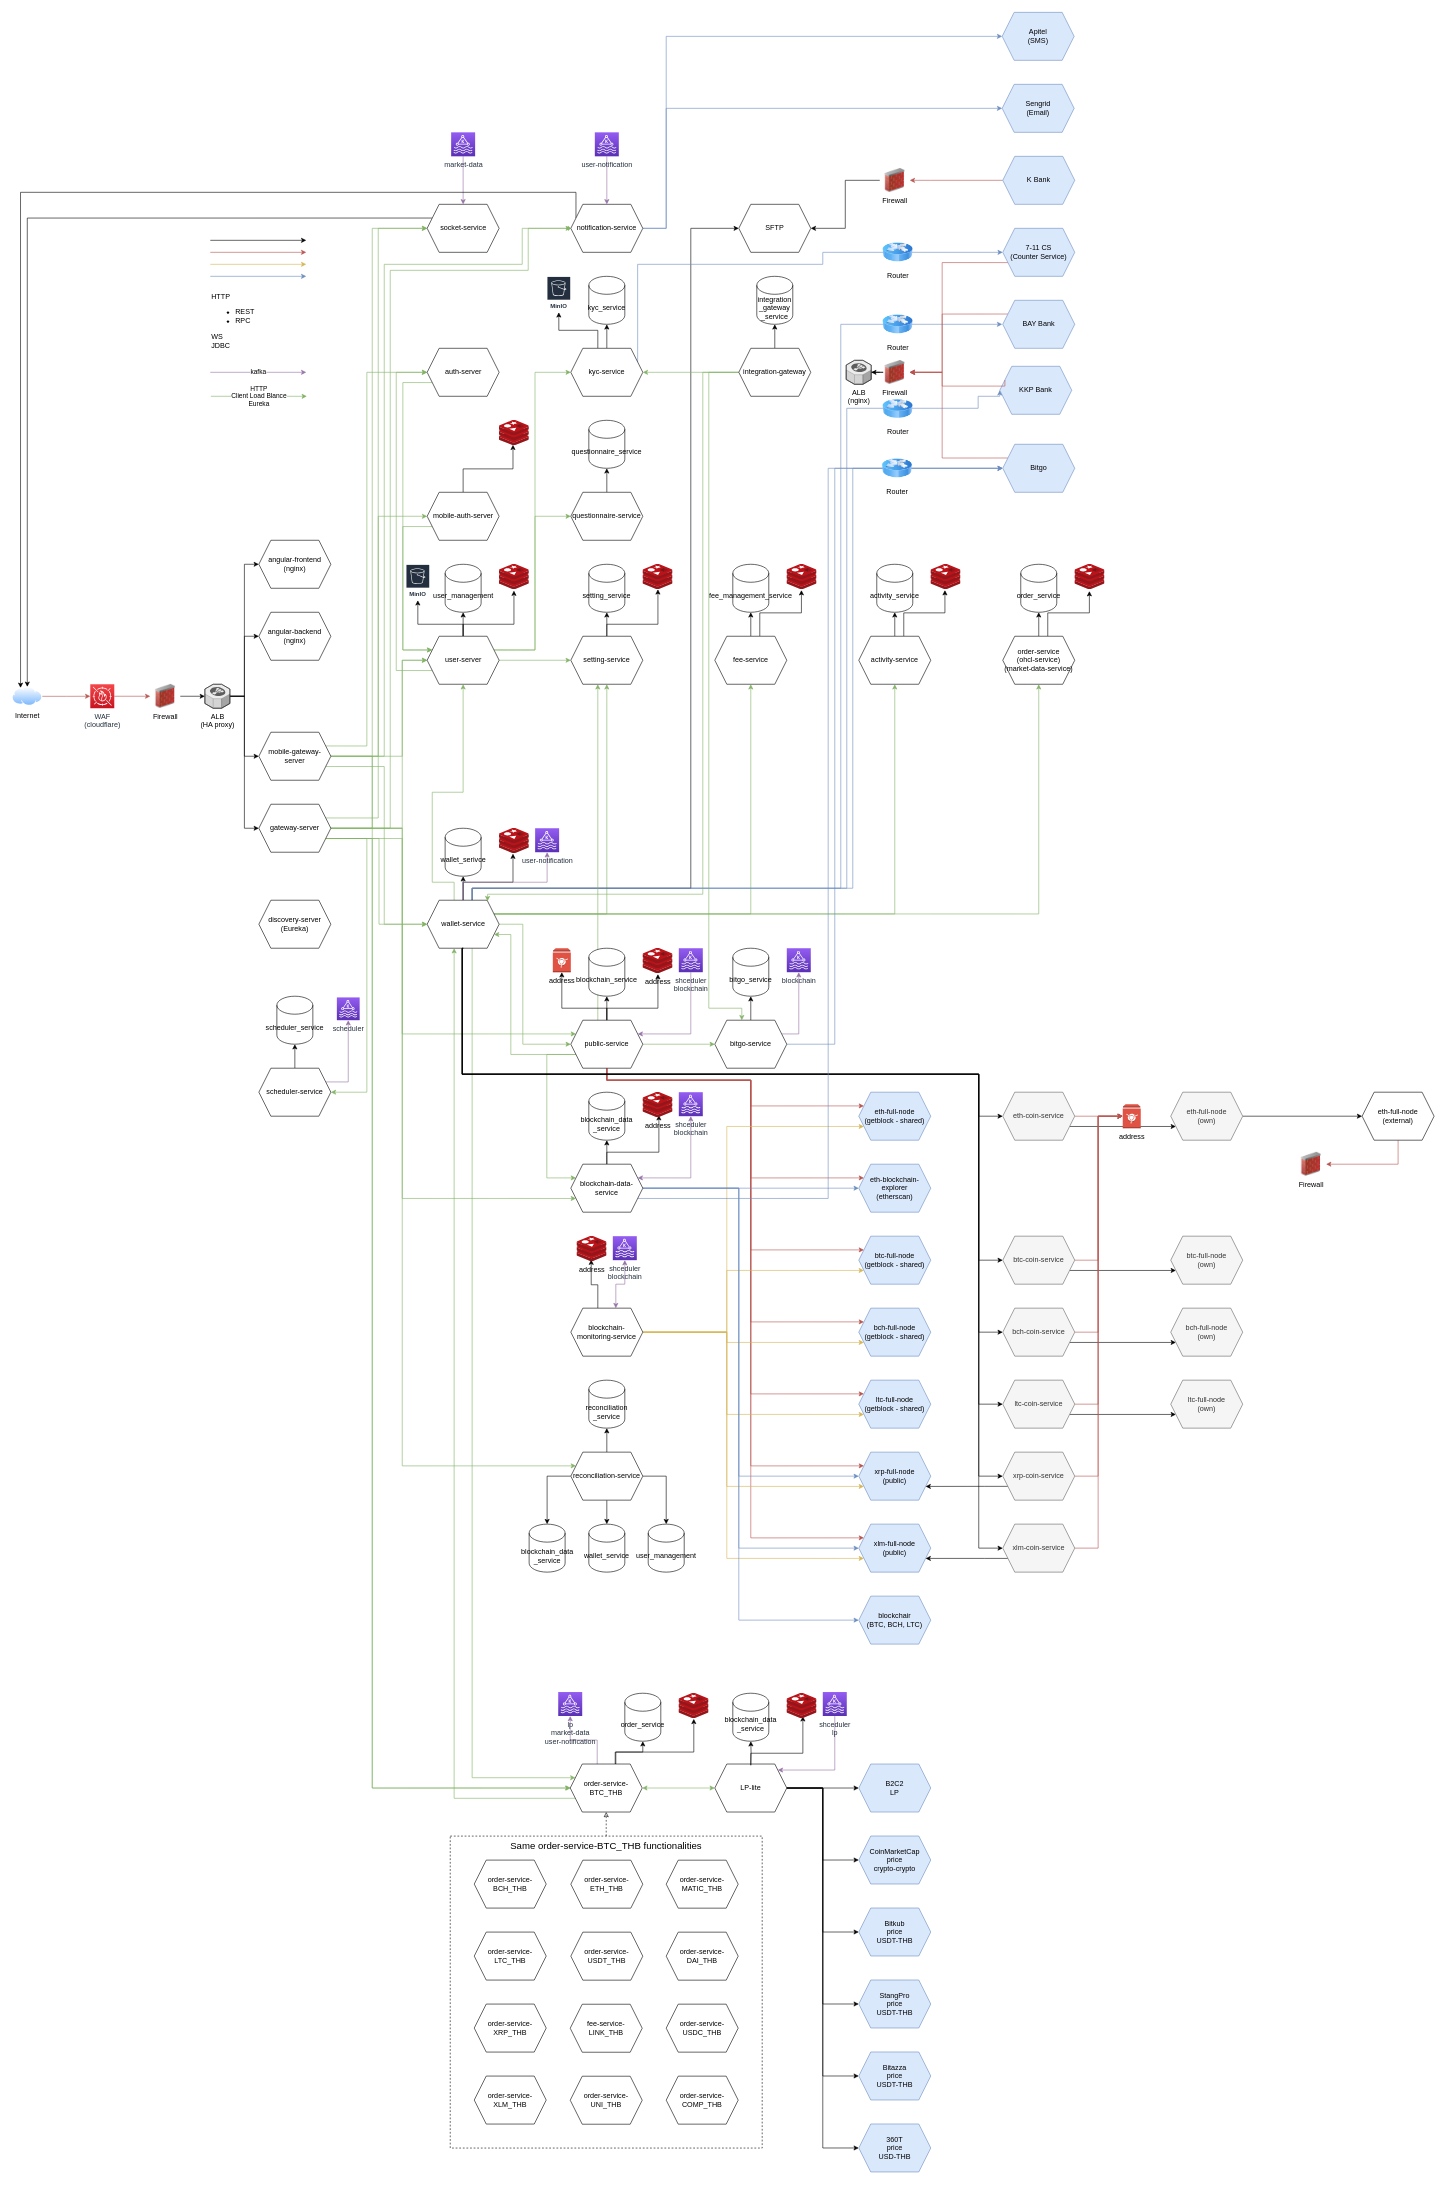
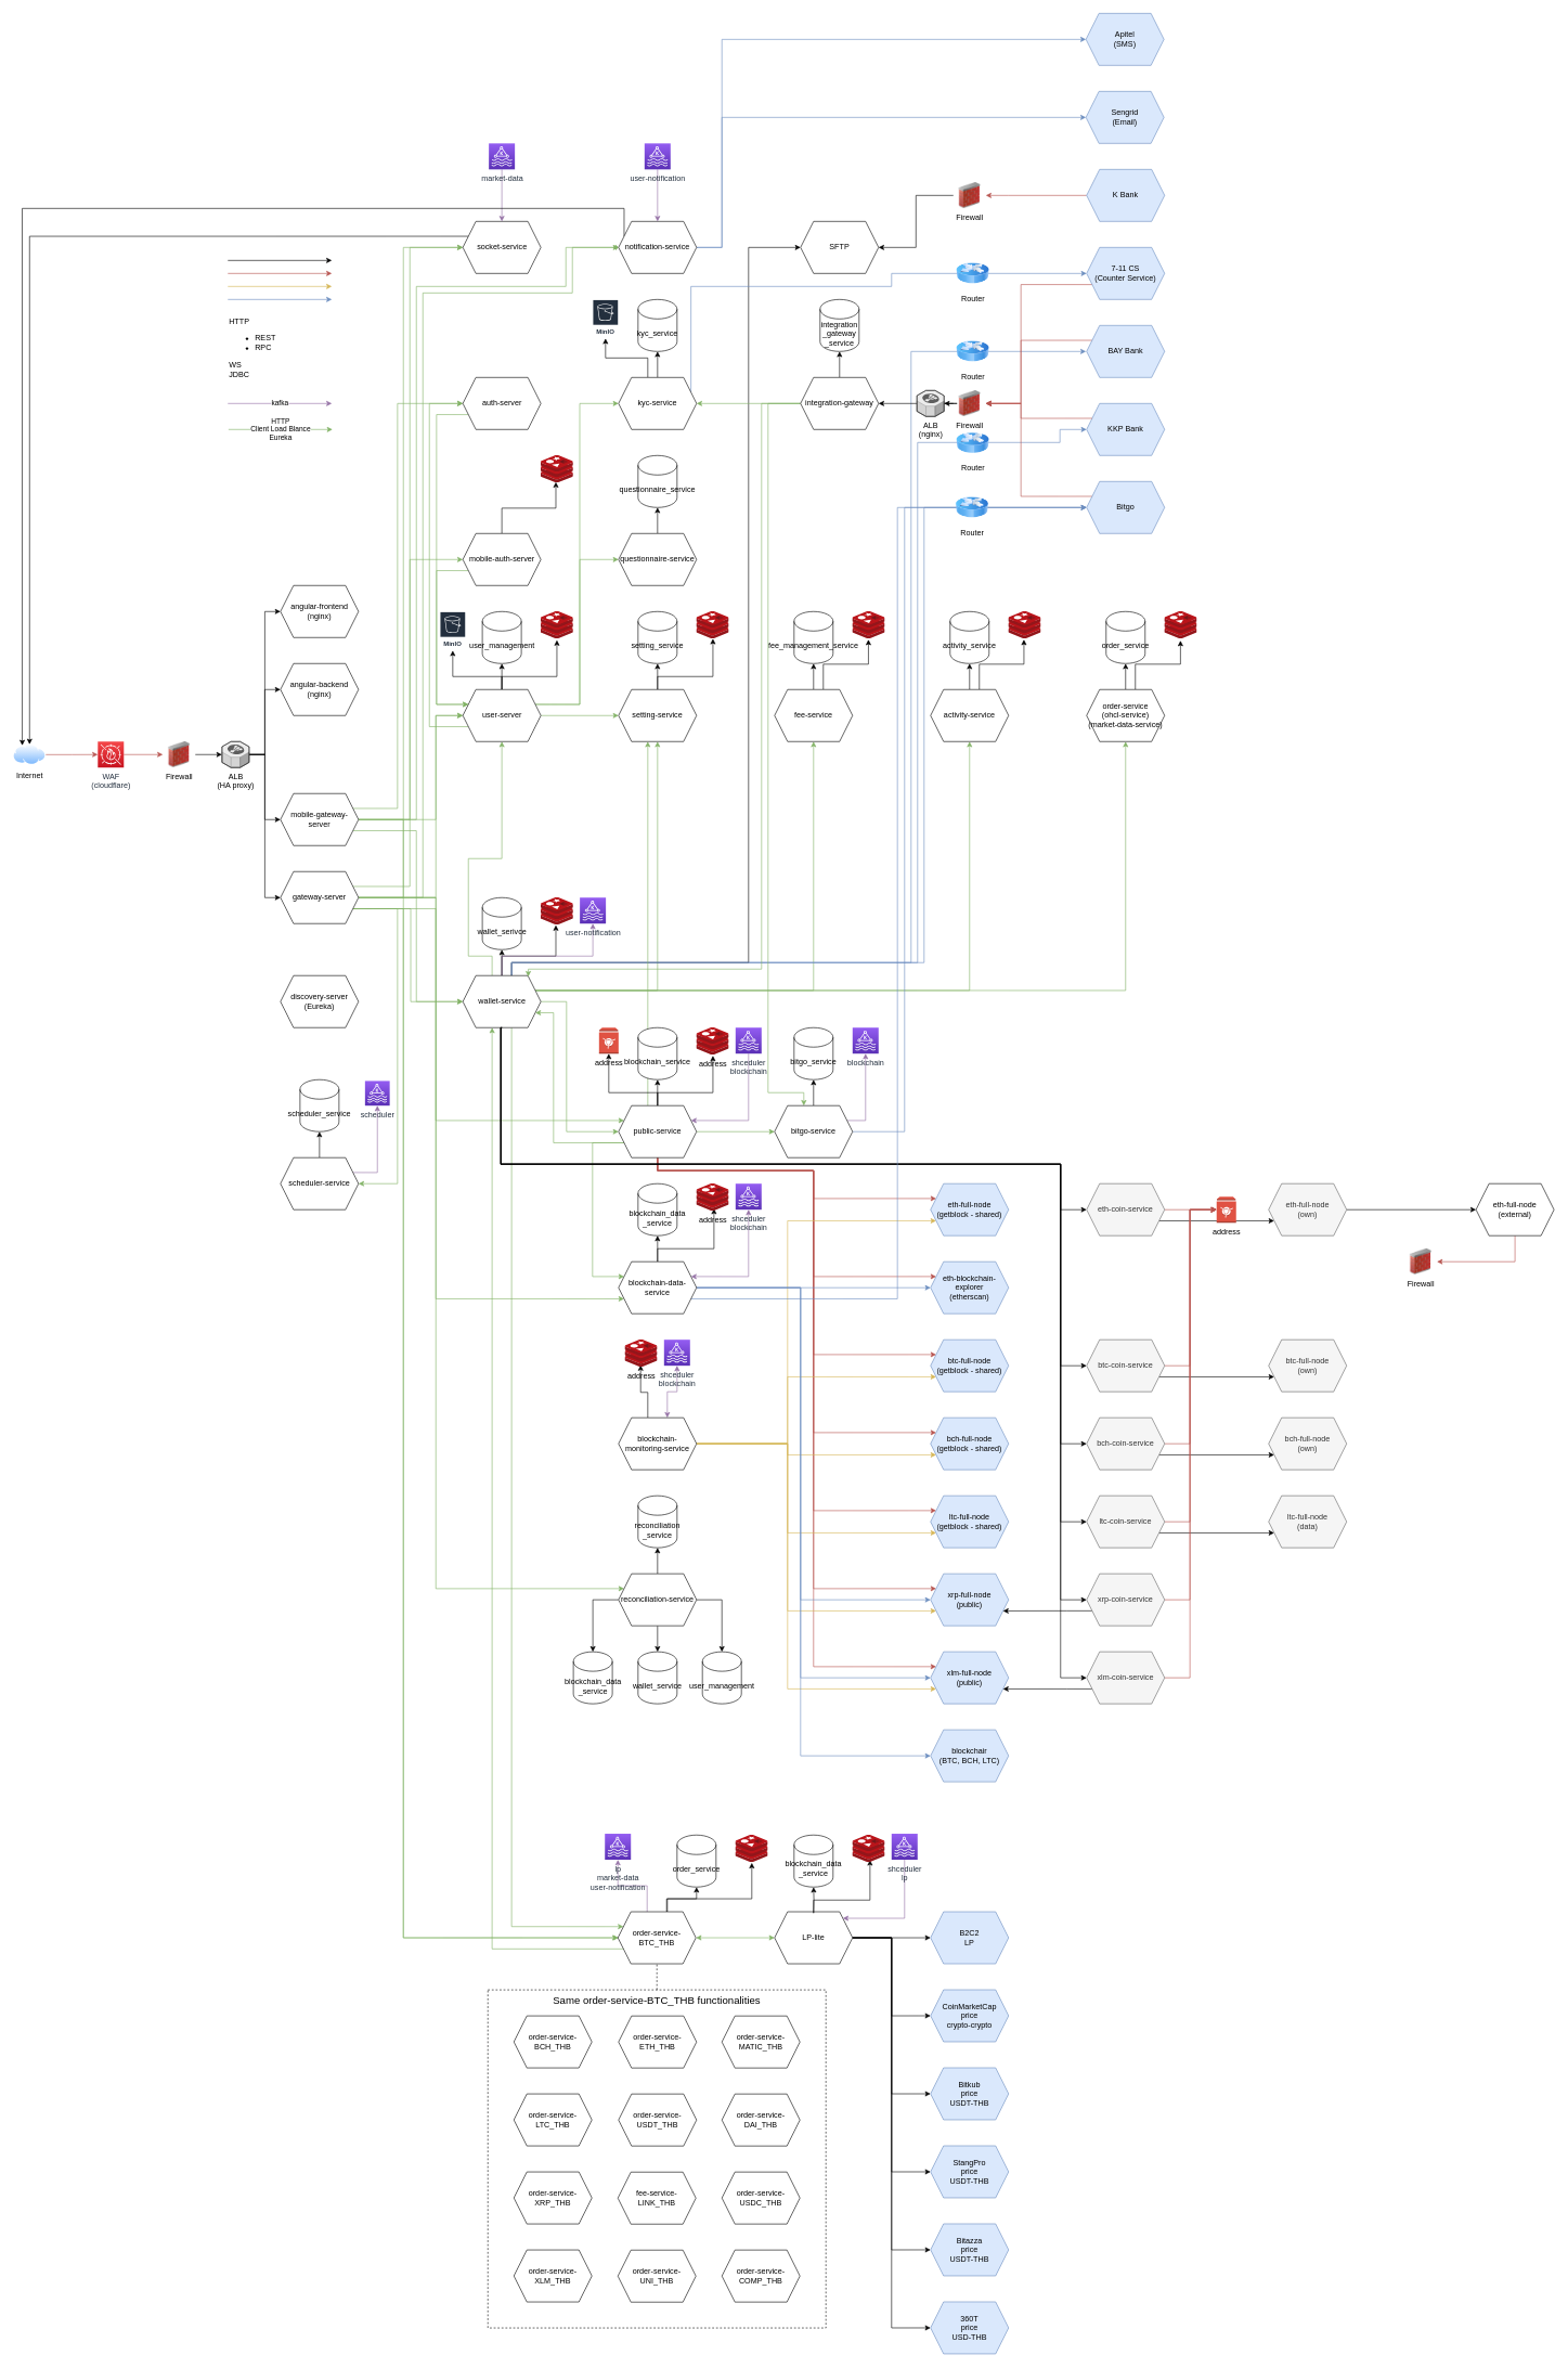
+ <mxCell id="227" style="edgeStyle=orthogonalEdgeStyle;rounded=0;orthogonalLoop=1;jettySize=auto;html=1;entryX=1;entryY=0.5;entryDx=0;entryDy=0;" edge="1" parent="1" source="228" target="90"><mxGeometry relative="1" as="geometry" /></mxCell>
- <mxCell id="96" value="&lt;span&gt;KKP Bank&lt;/span&gt;" style="shape=hexagon;perimeter=hexagonPerimeter2;whiteSpace=wrap;html=1;fixedSize=1;fillColor=#dae8fc;strokeColor=#6c8ebf;" vertex="1" parent="1"><mxGeometry x="1666" y="610" width="120" height="80" as="geometry" /></mxCell>
+ <mxCell id="96" value="&lt;span&gt;KKP Bank&lt;/span&gt;" style="shape=hexagon;perimeter=hexagonPerimeter2;whiteSpace=wrap;html=1;fixedSize=1;fillColor=#dae8fc;strokeColor=#6c8ebf;" vertex="1" parent="1"><mxGeometry x="1671" y="620" width="120" height="80" as="geometry" /></mxCell>
- <mxCell id="192" value="ltc-full-node&lt;br&gt;(own)" style="shape=hexagon;perimeter=hexagonPerimeter2;whiteSpace=wrap;html=1;fixedSize=1;labelBackgroundColor=none;fillColor=#f5f5f5;fontColor=#333333;strokeColor=#666666;" vertex="1" parent="1"><mxGeometry x="1951" y="2300" width="120" height="80" as="geometry" /></mxCell>
+ <mxCell id="192" value="ltc-full-node&lt;br&gt;(data)" style="shape=hexagon;perimeter=hexagonPerimeter2;whiteSpace=wrap;html=1;fixedSize=1;labelBackgroundColor=none;fillColor=#f5f5f5;fontColor=#333333;strokeColor=#666666;" vertex="1" parent="1"><mxGeometry x="1951" y="2300" width="120" height="80" as="geometry" /></mxCell>
- <mxCell id="2" value="" style="edgeStyle=orthogonalEdgeStyle;rounded=0;orthogonalLoop=1;jettySize=auto;html=1;fontSize=16;startArrow=none;startFill=0;endArrow=classic;endFill=0;dashed=1;" edge="1" parent="1" source="3" target="255"><mxGeometry relative="1" as="geometry" /></mxCell>
+ <mxCell id="2" value="" style="edgeStyle=orthogonalEdgeStyle;rounded=0;orthogonalLoop=1;jettySize=auto;html=1;fontSize=16;startArrow=none;startFill=0;endArrow=none;endFill=0;dashed=1;" edge="1" parent="1" source="3" target="255"><mxGeometry relative="1" as="geometry" /></mxCell>
